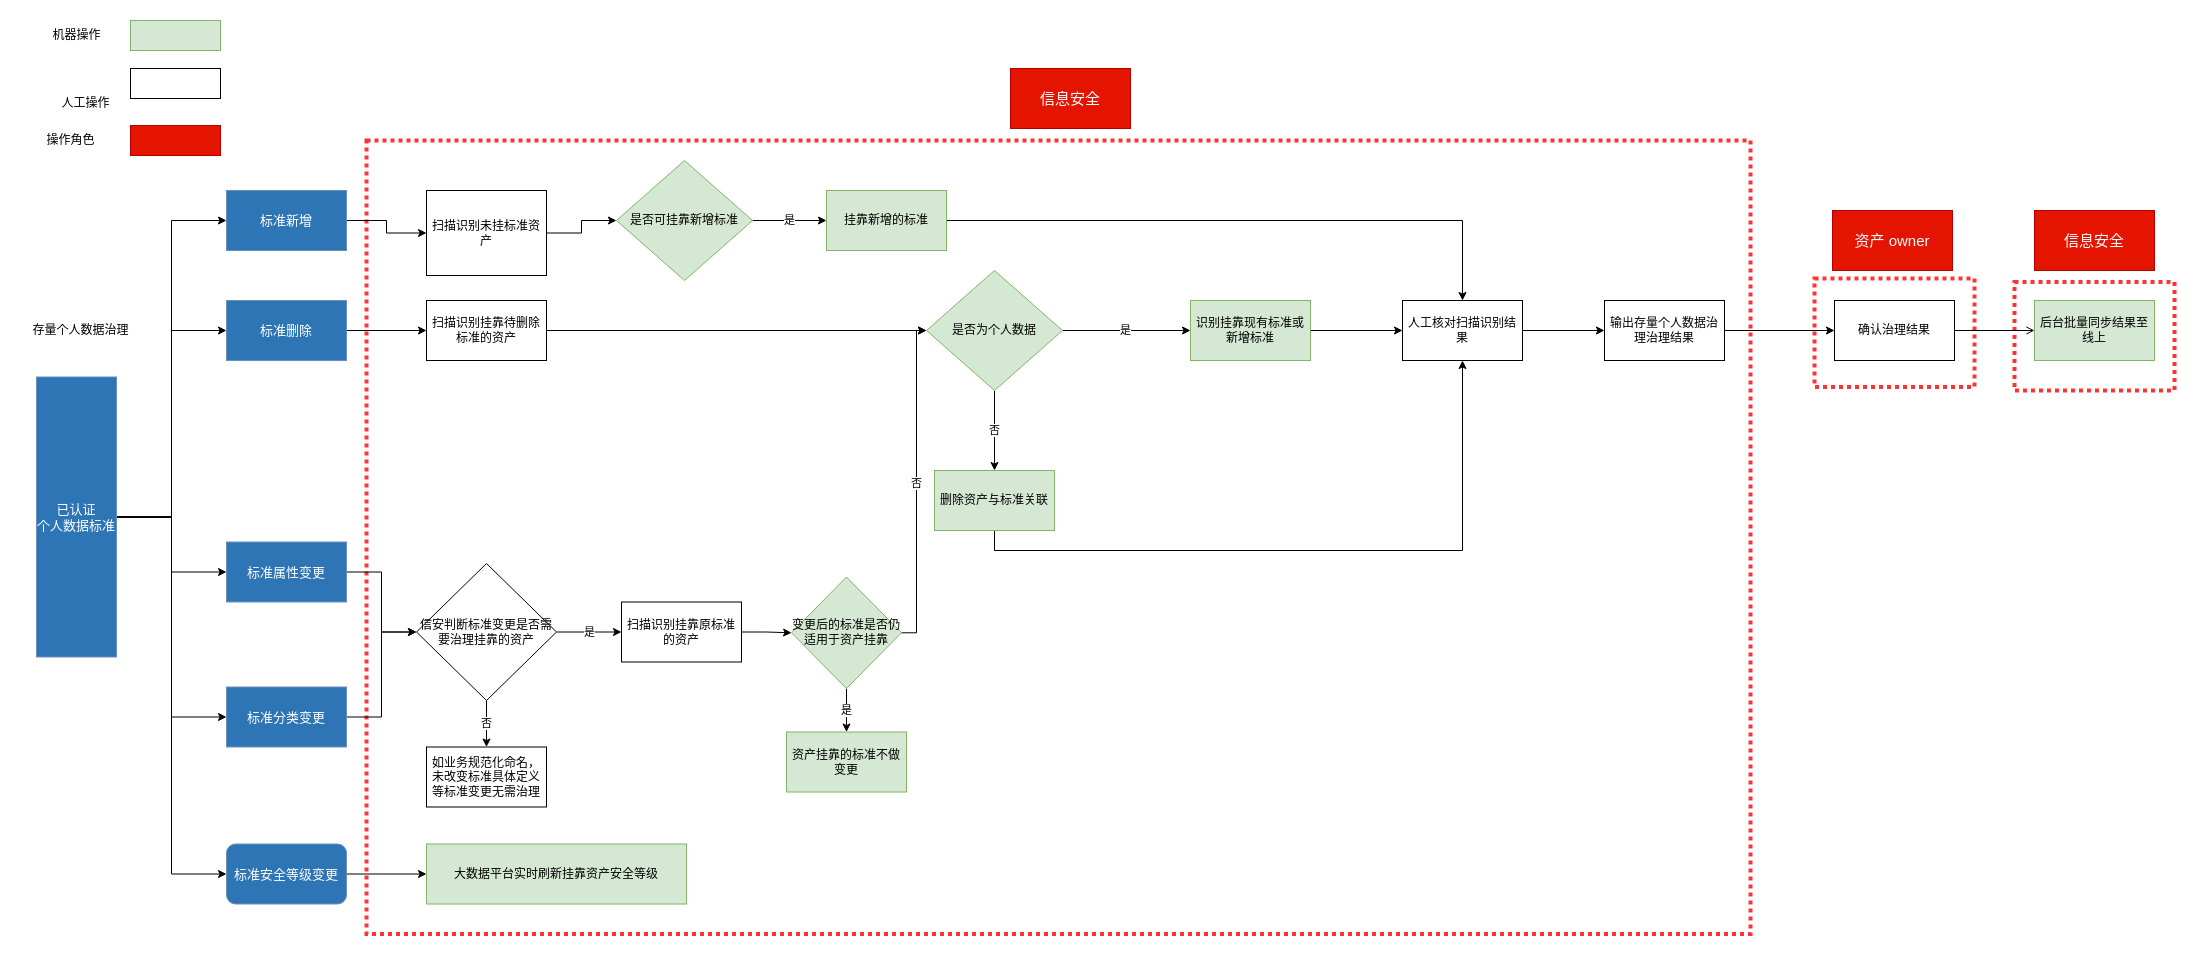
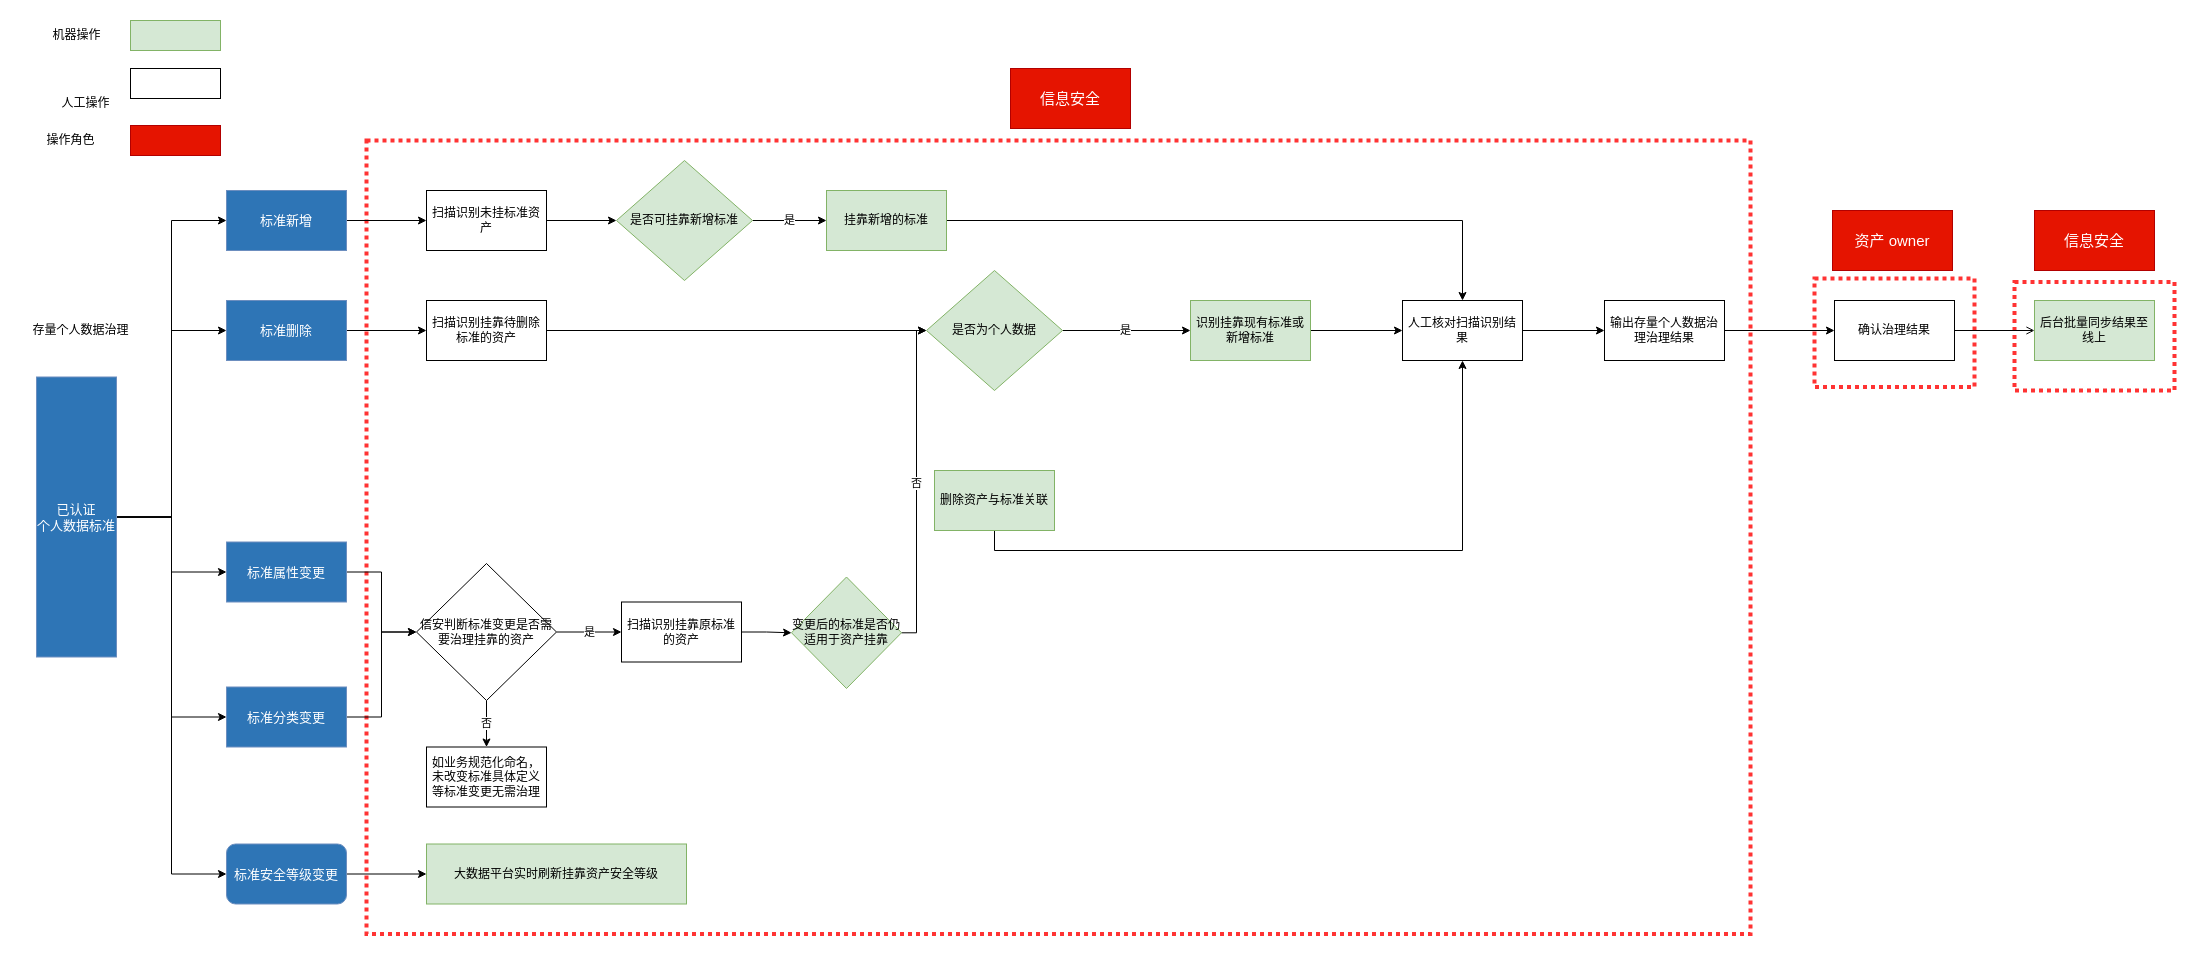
- <mxCell id="8" value="扫描识别未挂标准资产" style="whiteSpace=wrap;html=1;rounded=0;" parent="1" vertex="1"><mxGeometry x="426" y="190" width="120" height="85" as="geometry" /></mxCell>
+ <mxCell id="8" value="扫描识别未挂标准资产" style="whiteSpace=wrap;html=1;rounded=0;" parent="1" vertex="1"><mxGeometry x="426" y="190" width="120" height="60" as="geometry" /></mxCell>
- <mxCell id="20" value="否" style="edgeStyle=orthogonalEdgeStyle;rounded=0;orthogonalLoop=1;jettySize=auto;html=1;" parent="1" source="22" target="24" edge="1"><mxGeometry relative="1" as="geometry"><mxPoint as="offset" /></mxGeometry></mxCell>
- <mxCell id="51" value="是" style="edgeStyle=orthogonalEdgeStyle;rounded=0;orthogonalLoop=1;jettySize=auto;html=1;" edge="1" parent="1" source="53" target="54"><mxGeometry relative="1" as="geometry" /></mxCell>
- <mxCell id="54" value="资产挂靠的标准不做变更" style="whiteSpace=wrap;html=1;fillColor=#d5e8d4;strokeColor=#82b366;" vertex="1" parent="1"><mxGeometry x="786" y="731.5" width="120" height="60" as="geometry" /></mxCell>
